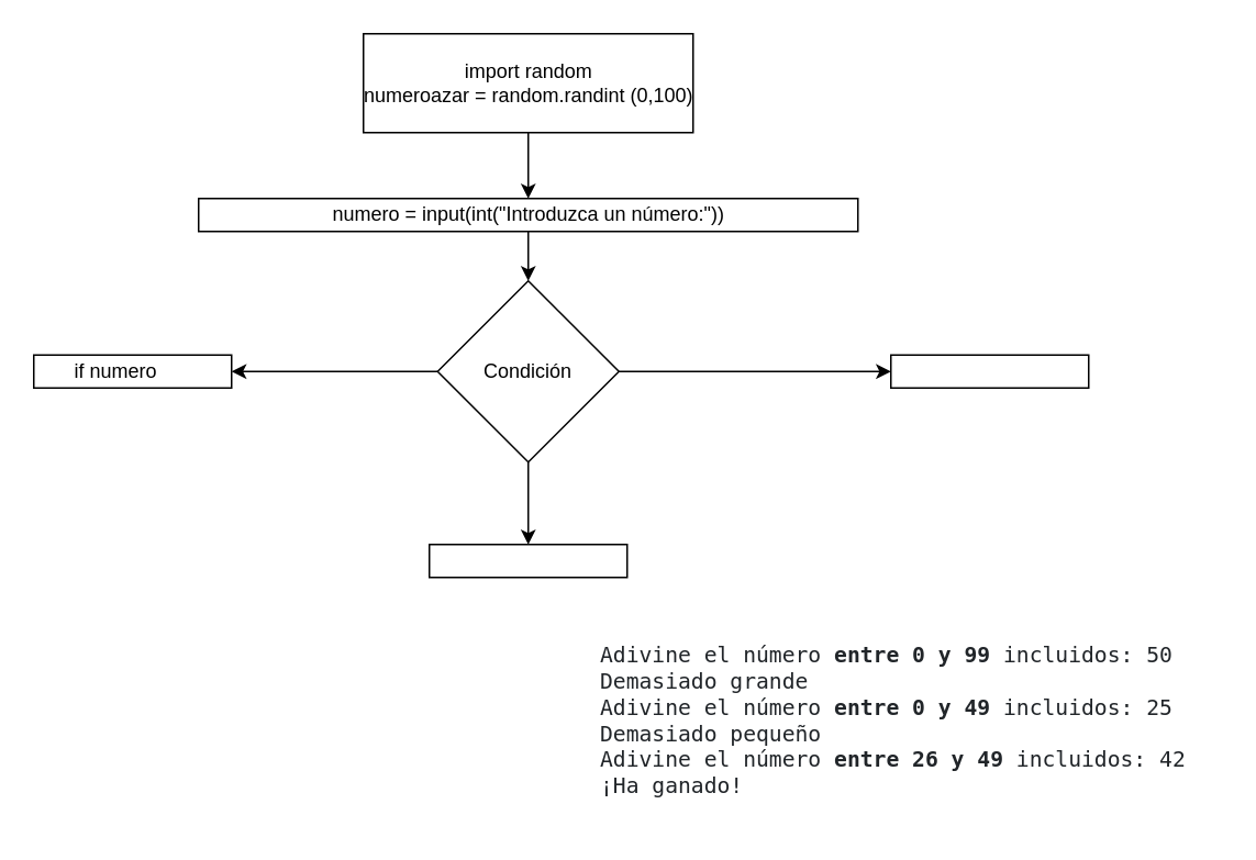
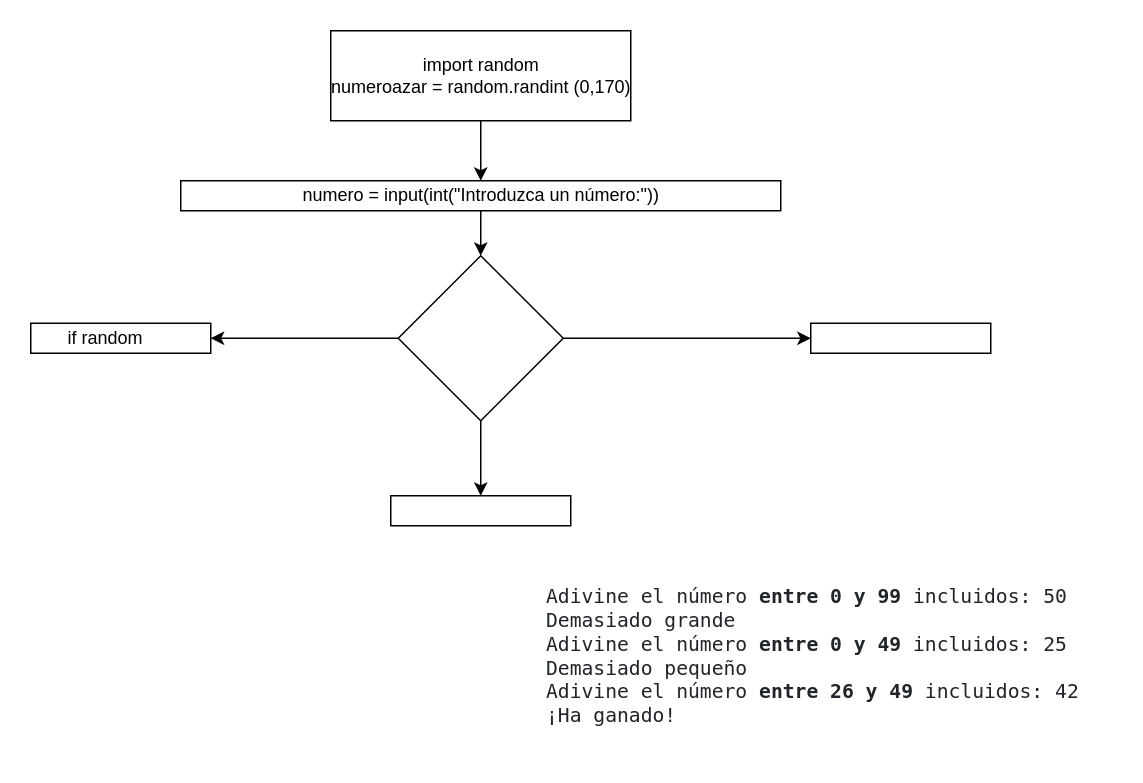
- <mxCell id="9" value="import random&lt;br&gt;numeroazar = random.randint (0,100)" style="text;html=1;resizable=0;autosize=1;align=center;verticalAlign=middle;points=[];fillColor=none;strokeColor=none;rounded=0;" vertex="1" parent="1"><mxGeometry x="210" y="35" width="220" height="30" as="geometry" /></mxCell>
+ <mxCell id="9" value="import random&lt;br&gt;numeroazar = random.randint (0,170)" style="text;html=1;resizable=0;autosize=1;align=center;verticalAlign=middle;points=[];fillColor=none;strokeColor=none;rounded=0;" vertex="1" parent="1"><mxGeometry x="210" y="35" width="220" height="30" as="geometry" /></mxCell>
- <mxCell id="17" value="if numero" style="text;html=1;strokeColor=none;fillColor=none;align=center;verticalAlign=middle;whiteSpace=wrap;rounded=0;" vertex="1" parent="1"><mxGeometry x="40" y="215" width="60" height="20" as="geometry" /></mxCell>
+ <mxCell id="17" value="if random" style="text;html=1;strokeColor=none;fillColor=none;align=center;verticalAlign=middle;whiteSpace=wrap;rounded=0;" vertex="1" parent="1"><mxGeometry x="40" y="215" width="60" height="20" as="geometry" /></mxCell>
- <mxCell id="8" value="Condición" style="text;html=1;strokeColor=none;fillColor=none;align=center;verticalAlign=middle;whiteSpace=wrap;rounded=0;" vertex="1" parent="1"><mxGeometry x="290" y="210" width="60" height="30" as="geometry" /></mxCell>
